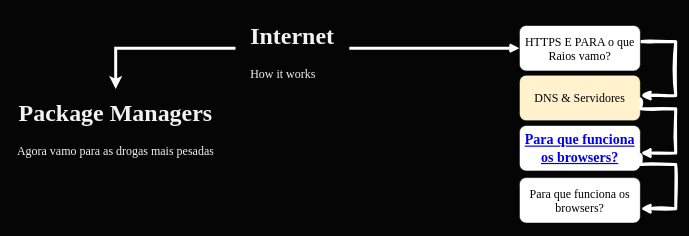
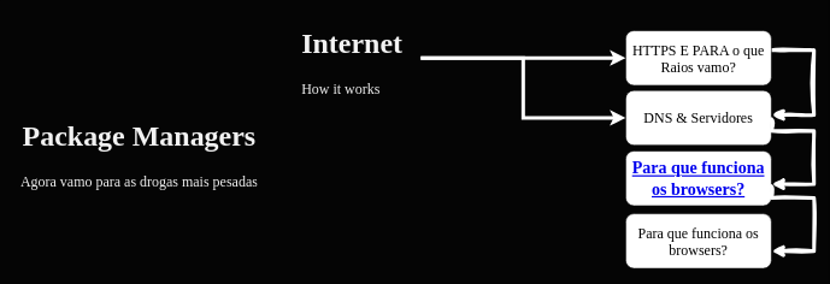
- <mxCell id="3" style="edgeStyle=orthogonalEdgeStyle;rounded=0;hachureGap=4;orthogonalLoop=1;jettySize=auto;html=1;fontFamily=Architects Daughter;fontSource=https%3A%2F%2Ffonts.googleapis.com%2Fcss%3Ffamily%3DArchitects%2BDaughter;fontSize=16;strokeColor=#FFFFFF;strokeWidth=5;" edge="1" parent="1" source="4" target="12"><mxGeometry relative="1" as="geometry" /></mxCell>
+ <mxCell id="3" style="edgeStyle=orthogonalEdgeStyle;rounded=0;hachureGap=4;orthogonalLoop=1;jettySize=auto;html=1;fontFamily=Architects Daughter;fontSource=https%3A%2F%2Ffonts.googleapis.com%2Fcss%3Ffamily%3DArchitects%2BDaughter;fontSize=16;strokeColor=#FFFFFF;strokeWidth=5;" edge="1" parent="1" source="4" target="7"><mxGeometry relative="1" as="geometry" /></mxCell>
- <mxCell id="2" style="edgeStyle=orthogonalEdgeStyle;rounded=0;hachureGap=4;orthogonalLoop=1;jettySize=auto;html=1;fontFamily=Architects Daughter;fontSource=https%3A%2F%2Ffonts.googleapis.com%2Fcss%3Ffamily%3DArchitects%2BDaughter;fontSize=16;strokeWidth=5;strokeColor=#FFFFFF;endArrow=open;" edge="1" parent="1" source="4" target="6"><mxGeometry relative="1" as="geometry" /></mxCell>
+ <mxCell id="2" style="edgeStyle=orthogonalEdgeStyle;rounded=0;hachureGap=4;orthogonalLoop=1;jettySize=auto;html=1;fontFamily=Architects Daughter;fontSource=https%3A%2F%2Ffonts.googleapis.com%2Fcss%3Ffamily%3DArchitects%2BDaughter;fontSize=16;strokeWidth=5;strokeColor=#FFFFFF;" edge="1" parent="1" source="4" target="6"><mxGeometry relative="1" as="geometry" /></mxCell>
- <mxCell id="7" value="DNS &amp;amp; Servidores" style="html=1;whiteSpace=wrap;hachureGap=4;fontFamily=Times New Roman;fontSize=20;rounded=1;fillColor=#fff2cc;" vertex="1" parent="1"><mxGeometry x="866" y="125" width="202" height="76" as="geometry" /></mxCell>
+ <mxCell id="7" value="DNS &amp;amp; Servidores" style="html=1;whiteSpace=wrap;hachureGap=4;fontFamily=Times New Roman;fontSize=20;rounded=1;" vertex="1" parent="1"><mxGeometry x="866" y="125" width="202" height="76" as="geometry" /></mxCell>
